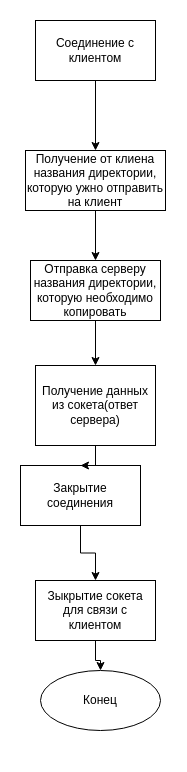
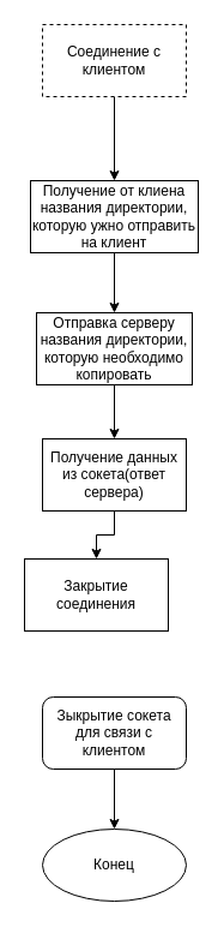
- <mxCell id="3" value="Соединение с клиентом" style="whiteSpace=wrap;html=1;" parent="1" vertex="1"><mxGeometry x="35" y="20" width="120" height="60" as="geometry" /></mxCell>
+ <mxCell id="3" value="Соединение с клиентом" style="whiteSpace=wrap;html=1;dashed=1;" parent="1" vertex="1"><mxGeometry x="35" y="20" width="120" height="60" as="geometry" /></mxCell>
- <mxCell id="13" value="Получение данных из сокета(ответ сервера)" style="rounded=0;whiteSpace=wrap;html=1;" vertex="1" parent="1"><mxGeometry x="35" y="365" width="120" height="80" as="geometry" /></mxCell>
+ <mxCell id="13" value="Получение данных из сокета(ответ сервера)" style="rounded=0;whiteSpace=wrap;html=1;" vertex="1" parent="1"><mxGeometry x="35" y="365" width="120" height="60" as="geometry" /></mxCell>
- <mxCell id="6" value="" style="edgeStyle=orthogonalEdgeStyle;rounded=0;orthogonalLoop=1;jettySize=auto;html=1;" parent="1" source="7" target="9" edge="1"><mxGeometry relative="1" as="geometry" /></mxCell>
- <mxCell id="9" value="Зыкрытие сокета для связи с клиентом" style="whiteSpace=wrap;html=1;" parent="1" vertex="1"><mxGeometry x="35" y="580" width="120" height="60" as="geometry" /></mxCell>
+ <mxCell id="9" value="Зыкрытие сокета для связи с клиентом" style="whiteSpace=wrap;html=1;rounded=1;" parent="1" vertex="1"><mxGeometry x="35" y="580" width="120" height="60" as="geometry" /></mxCell>
- <mxCell id="10" value="Конец" style="ellipse;whiteSpace=wrap;html=1;" parent="1" vertex="1"><mxGeometry x="40" y="670" width="120" height="60" as="geometry" /></mxCell>
+ <mxCell id="10" value="Конец" style="ellipse;whiteSpace=wrap;html=1;" parent="1" vertex="1"><mxGeometry x="35" y="690" width="120" height="60" as="geometry" /></mxCell>
